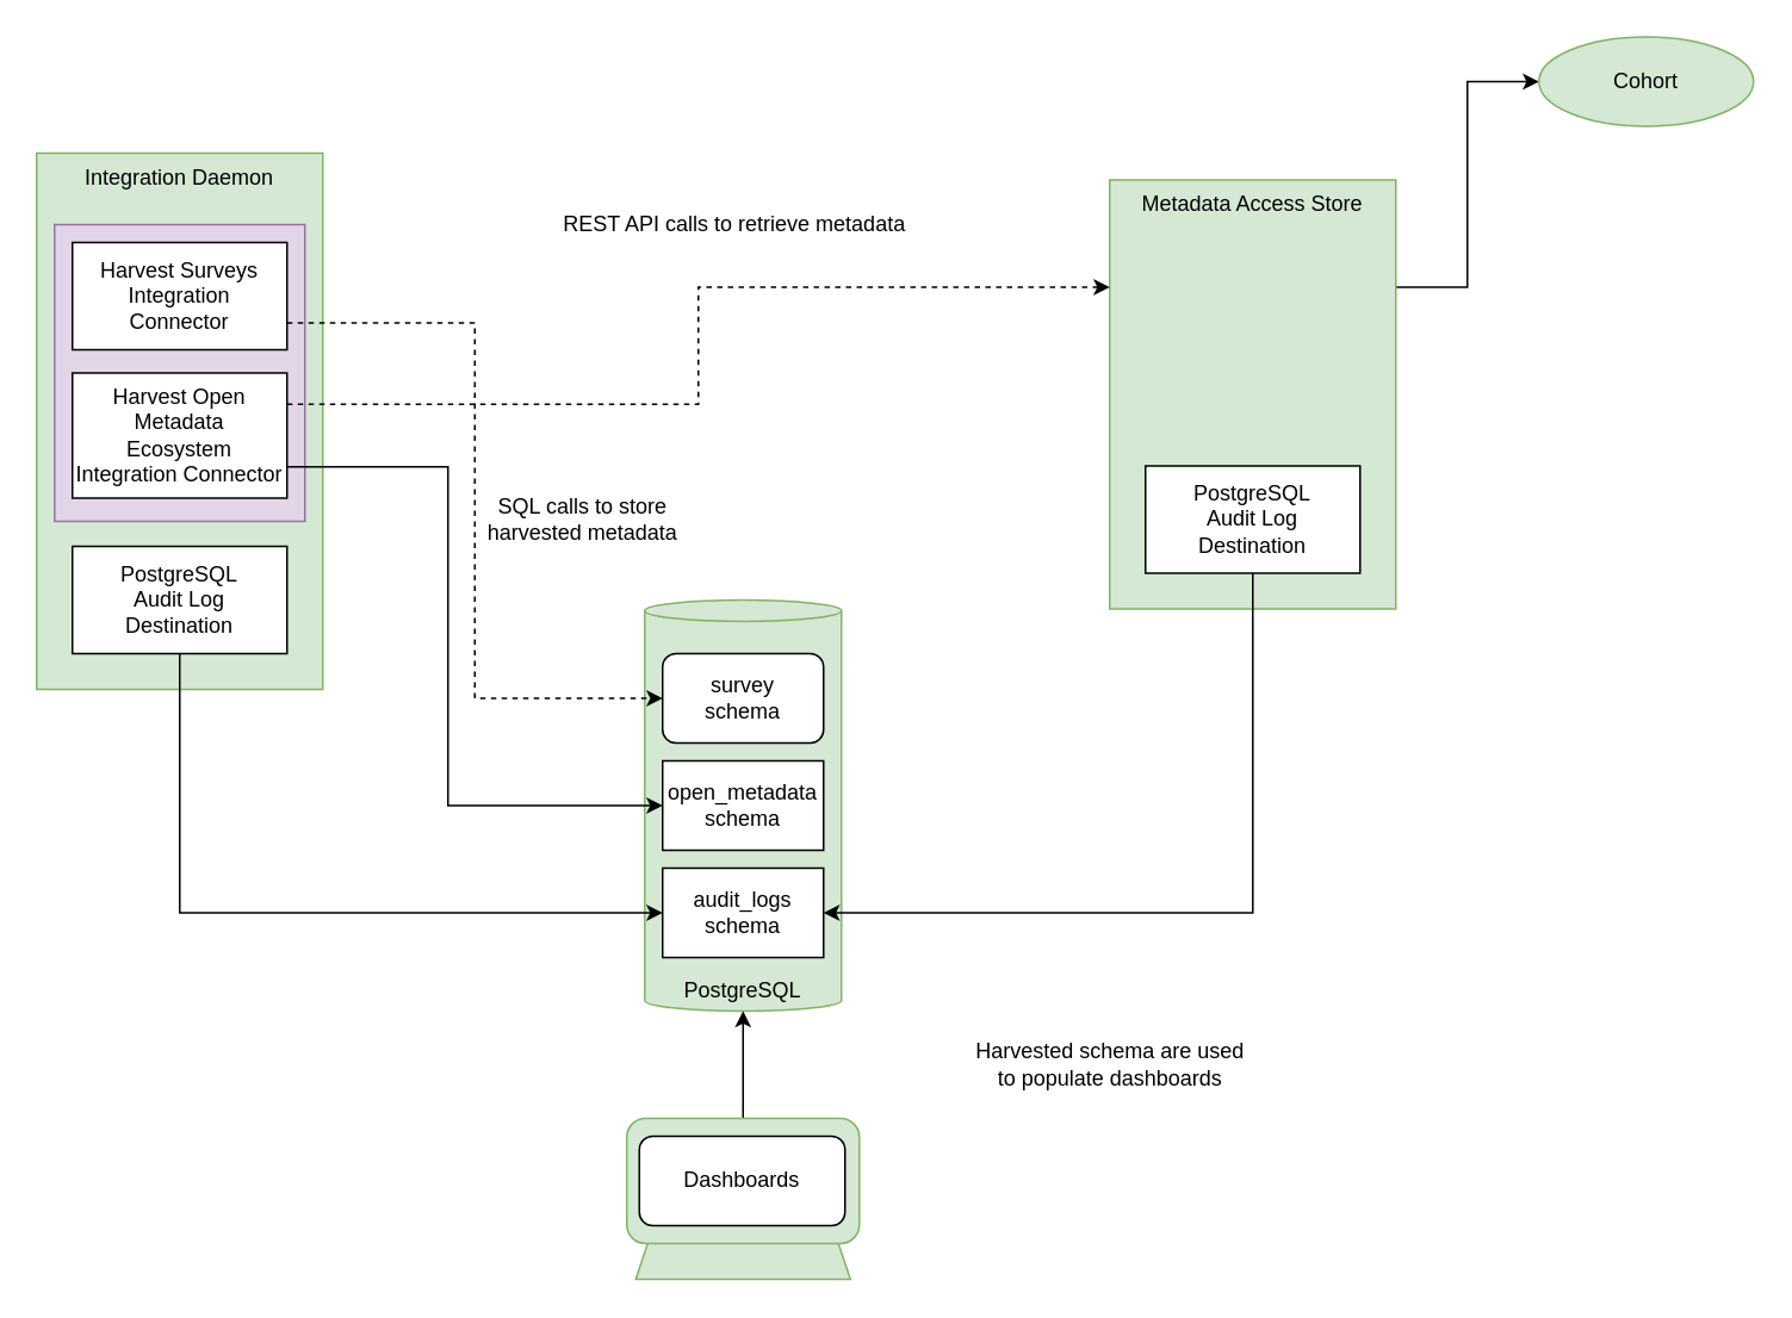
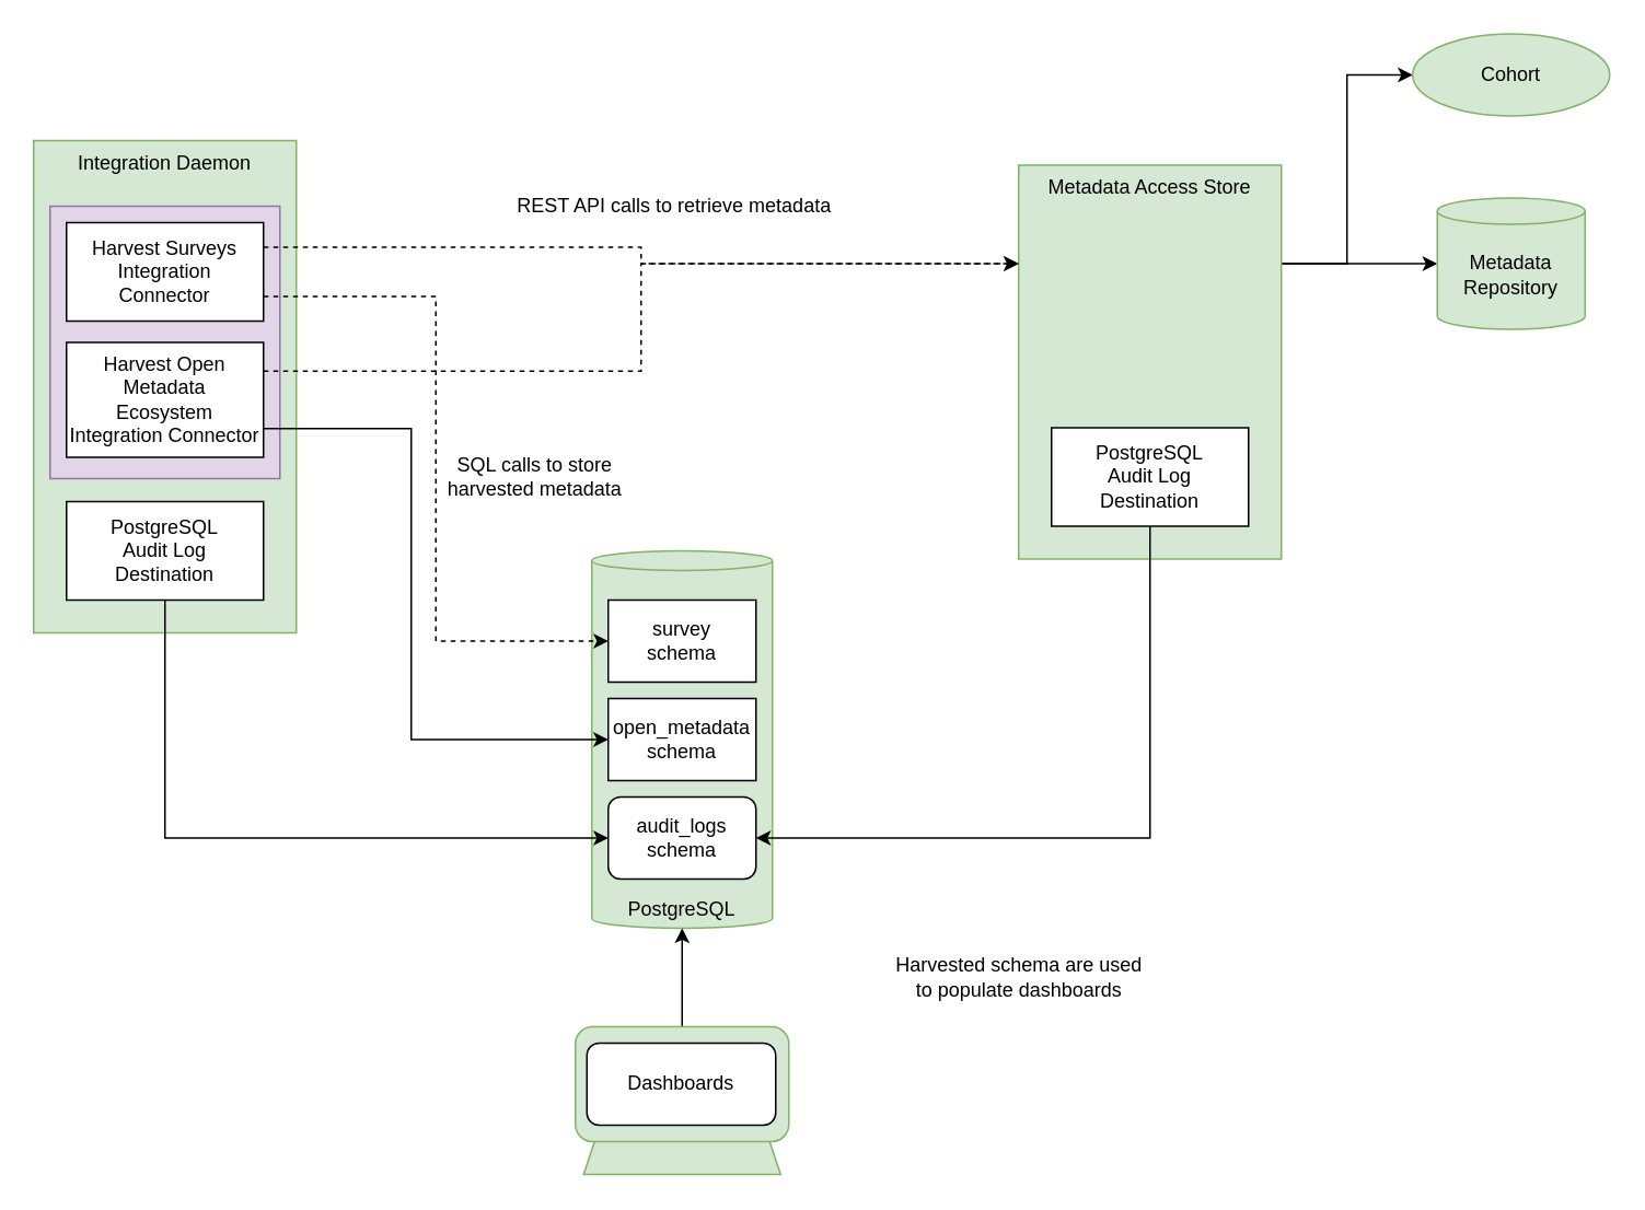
+ <mxCell id="16" style="edgeStyle=orthogonalEdgeStyle;rounded=0;orthogonalLoop=1;jettySize=auto;html=1;exitX=1;exitY=0.25;exitDx=0;exitDy=0;entryX=0;entryY=0.25;entryDx=0;entryDy=0;dashed=1;" edge="1" parent="1" source="21" target="6"><mxGeometry relative="1" as="geometry" /></mxCell>
+ <mxCell id="4" style="edgeStyle=orthogonalEdgeStyle;rounded=0;orthogonalLoop=1;jettySize=auto;html=1;exitX=1;exitY=0.25;exitDx=0;exitDy=0;" edge="1" parent="1" source="6" target="8"><mxGeometry relative="1" as="geometry" /></mxCell>
+ <mxCell id="8" value="Metadata Repository" style="shape=cylinder3;whiteSpace=wrap;html=1;boundedLbl=1;backgroundOutline=1;size=8;fillColor=#d5e8d4;strokeColor=#82b366;" vertex="1" parent="1"><mxGeometry x="875" y="120" width="90" height="80" as="geometry" /></mxCell>
- <mxCell id="15" value="survey&lt;div&gt;schema&lt;/div&gt;" style="whiteSpace=wrap;html=1;rounded=1;" vertex="1" parent="1"><mxGeometry x="370" y="365" width="90" height="50" as="geometry" /></mxCell>
+ <mxCell id="15" value="survey&lt;div&gt;schema&lt;/div&gt;" style="rounded=0;whiteSpace=wrap;html=1;" vertex="1" parent="1"><mxGeometry x="370" y="365" width="90" height="50" as="geometry" /></mxCell>
- <mxCell id="9" value="audit_logs&lt;div&gt;schema&lt;/div&gt;" style="rounded=0;whiteSpace=wrap;html=1;" vertex="1" parent="1"><mxGeometry x="370" y="485" width="90" height="50" as="geometry" /></mxCell>
+ <mxCell id="9" value="audit_logs&lt;div&gt;schema&lt;/div&gt;" style="whiteSpace=wrap;html=1;rounded=1;" vertex="1" parent="1"><mxGeometry x="370" y="485" width="90" height="50" as="geometry" /></mxCell>
